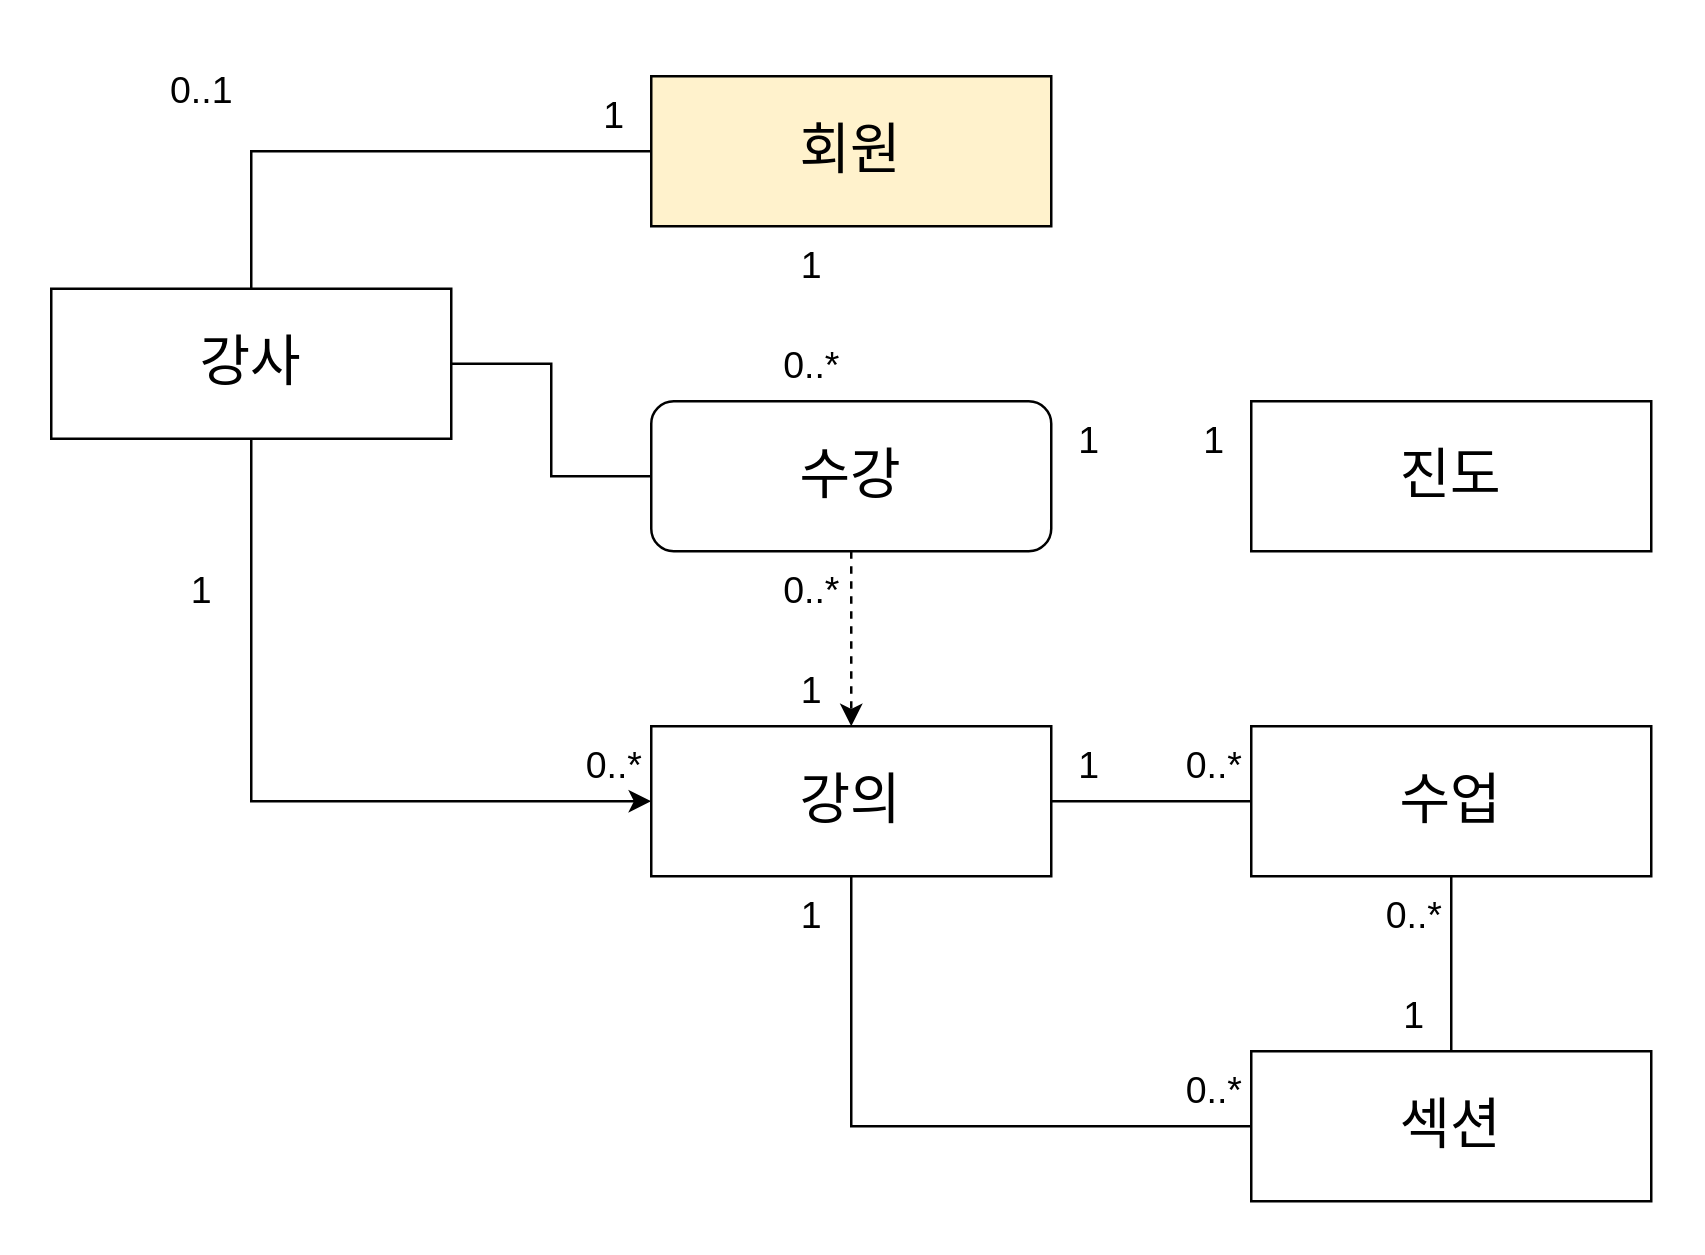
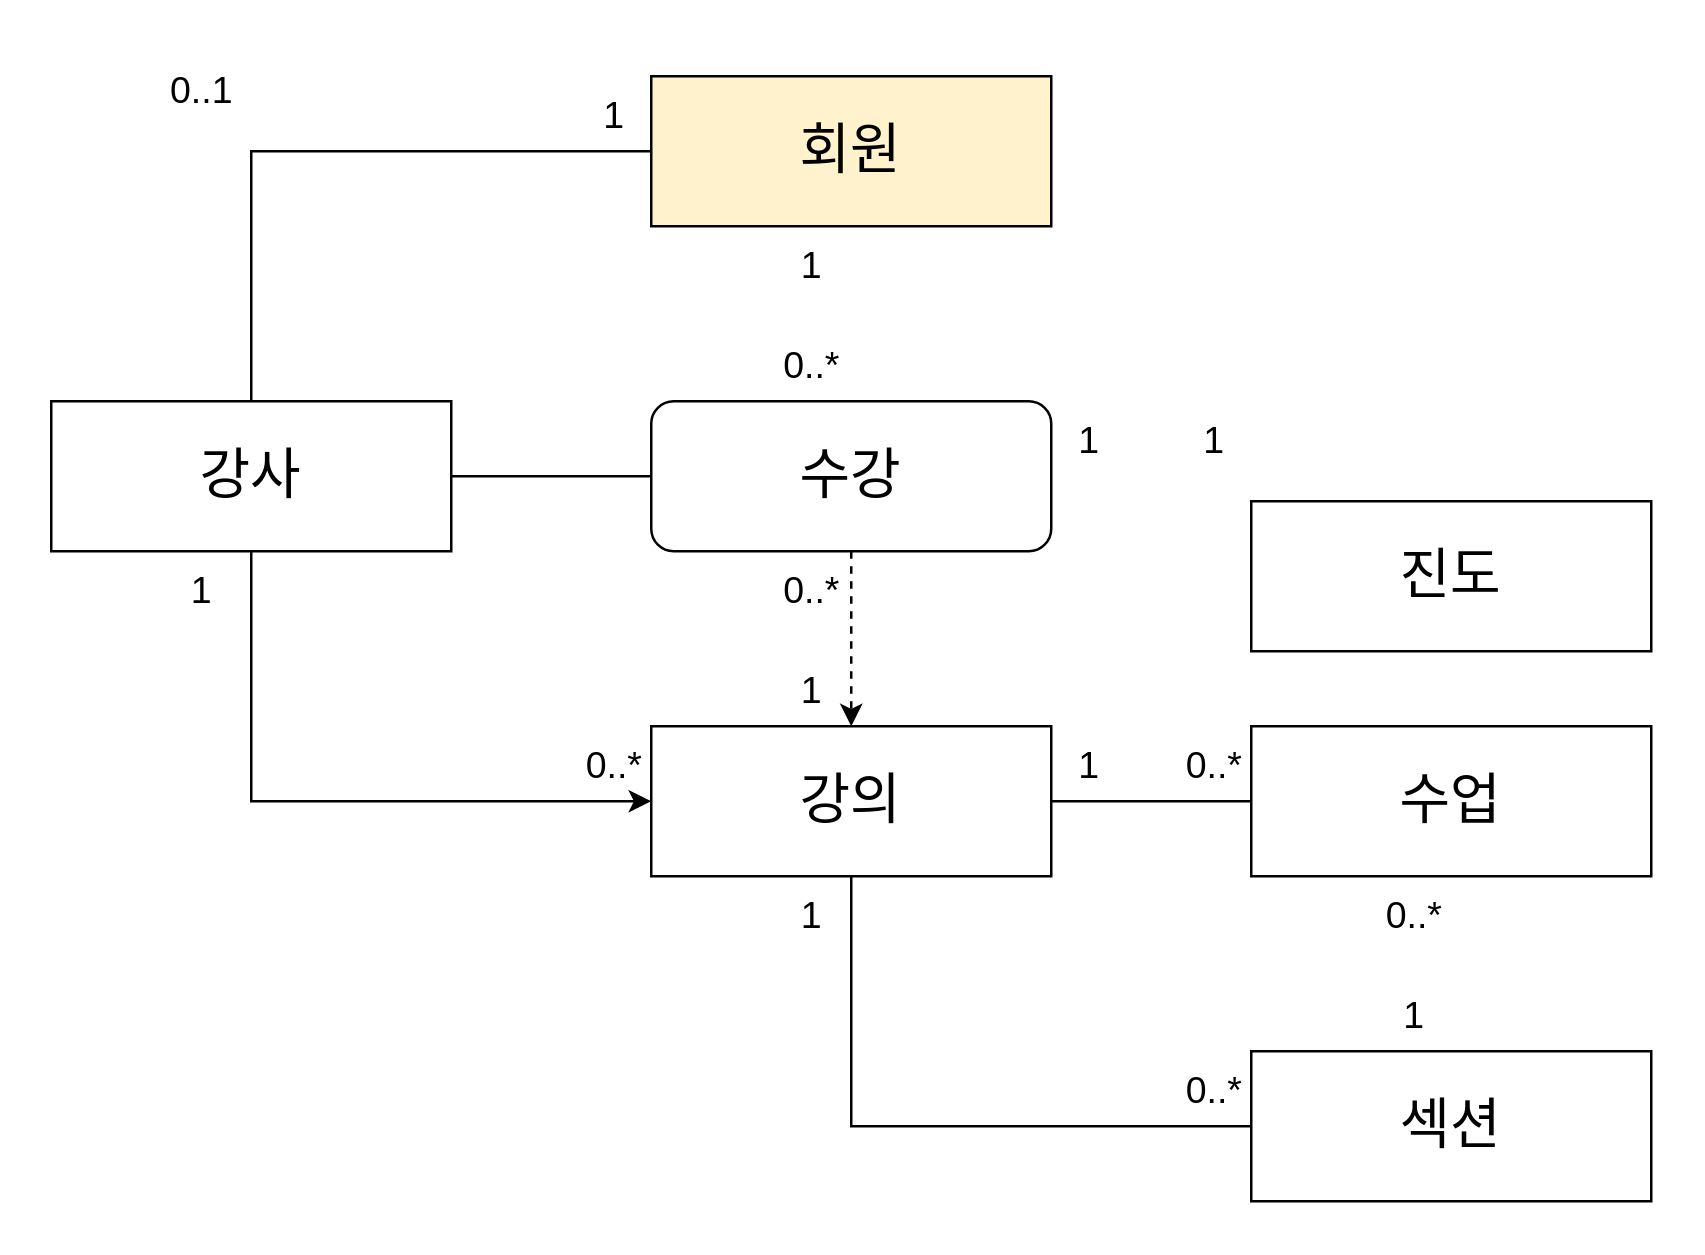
- <mxCell id="5" value="&lt;font style=&quot;font-size: 22px;&quot;&gt;강사&lt;/font&gt;" style="rounded=0;whiteSpace=wrap;html=1;" vertex="1" parent="1"><mxGeometry x="20" y="115" width="160" height="60" as="geometry" /></mxCell>
+ <mxCell id="5" value="&lt;font style=&quot;font-size: 22px;&quot;&gt;강사&lt;/font&gt;" style="rounded=0;whiteSpace=wrap;html=1;" vertex="1" parent="1"><mxGeometry x="20" y="160" width="160" height="60" as="geometry" /></mxCell>
- <mxCell id="12" value="&lt;font style=&quot;font-size: 22px;&quot;&gt;진도&lt;/font&gt;" style="rounded=0;whiteSpace=wrap;html=1;" vertex="1" parent="1"><mxGeometry x="500" y="160" width="160" height="60" as="geometry" /></mxCell>
+ <mxCell id="12" value="&lt;font style=&quot;font-size: 22px;&quot;&gt;진도&lt;/font&gt;" style="rounded=0;whiteSpace=wrap;html=1;" vertex="1" parent="1"><mxGeometry x="500" y="200" width="160" height="60" as="geometry" /></mxCell>
- <mxCell id="13" style="edgeStyle=orthogonalEdgeStyle;rounded=0;orthogonalLoop=1;jettySize=auto;html=1;entryX=0.5;entryY=0;entryDx=0;entryDy=0;endArrow=none;endFill=0;" edge="1" parent="1" source="14" target="15"><mxGeometry relative="1" as="geometry" /></mxCell>
